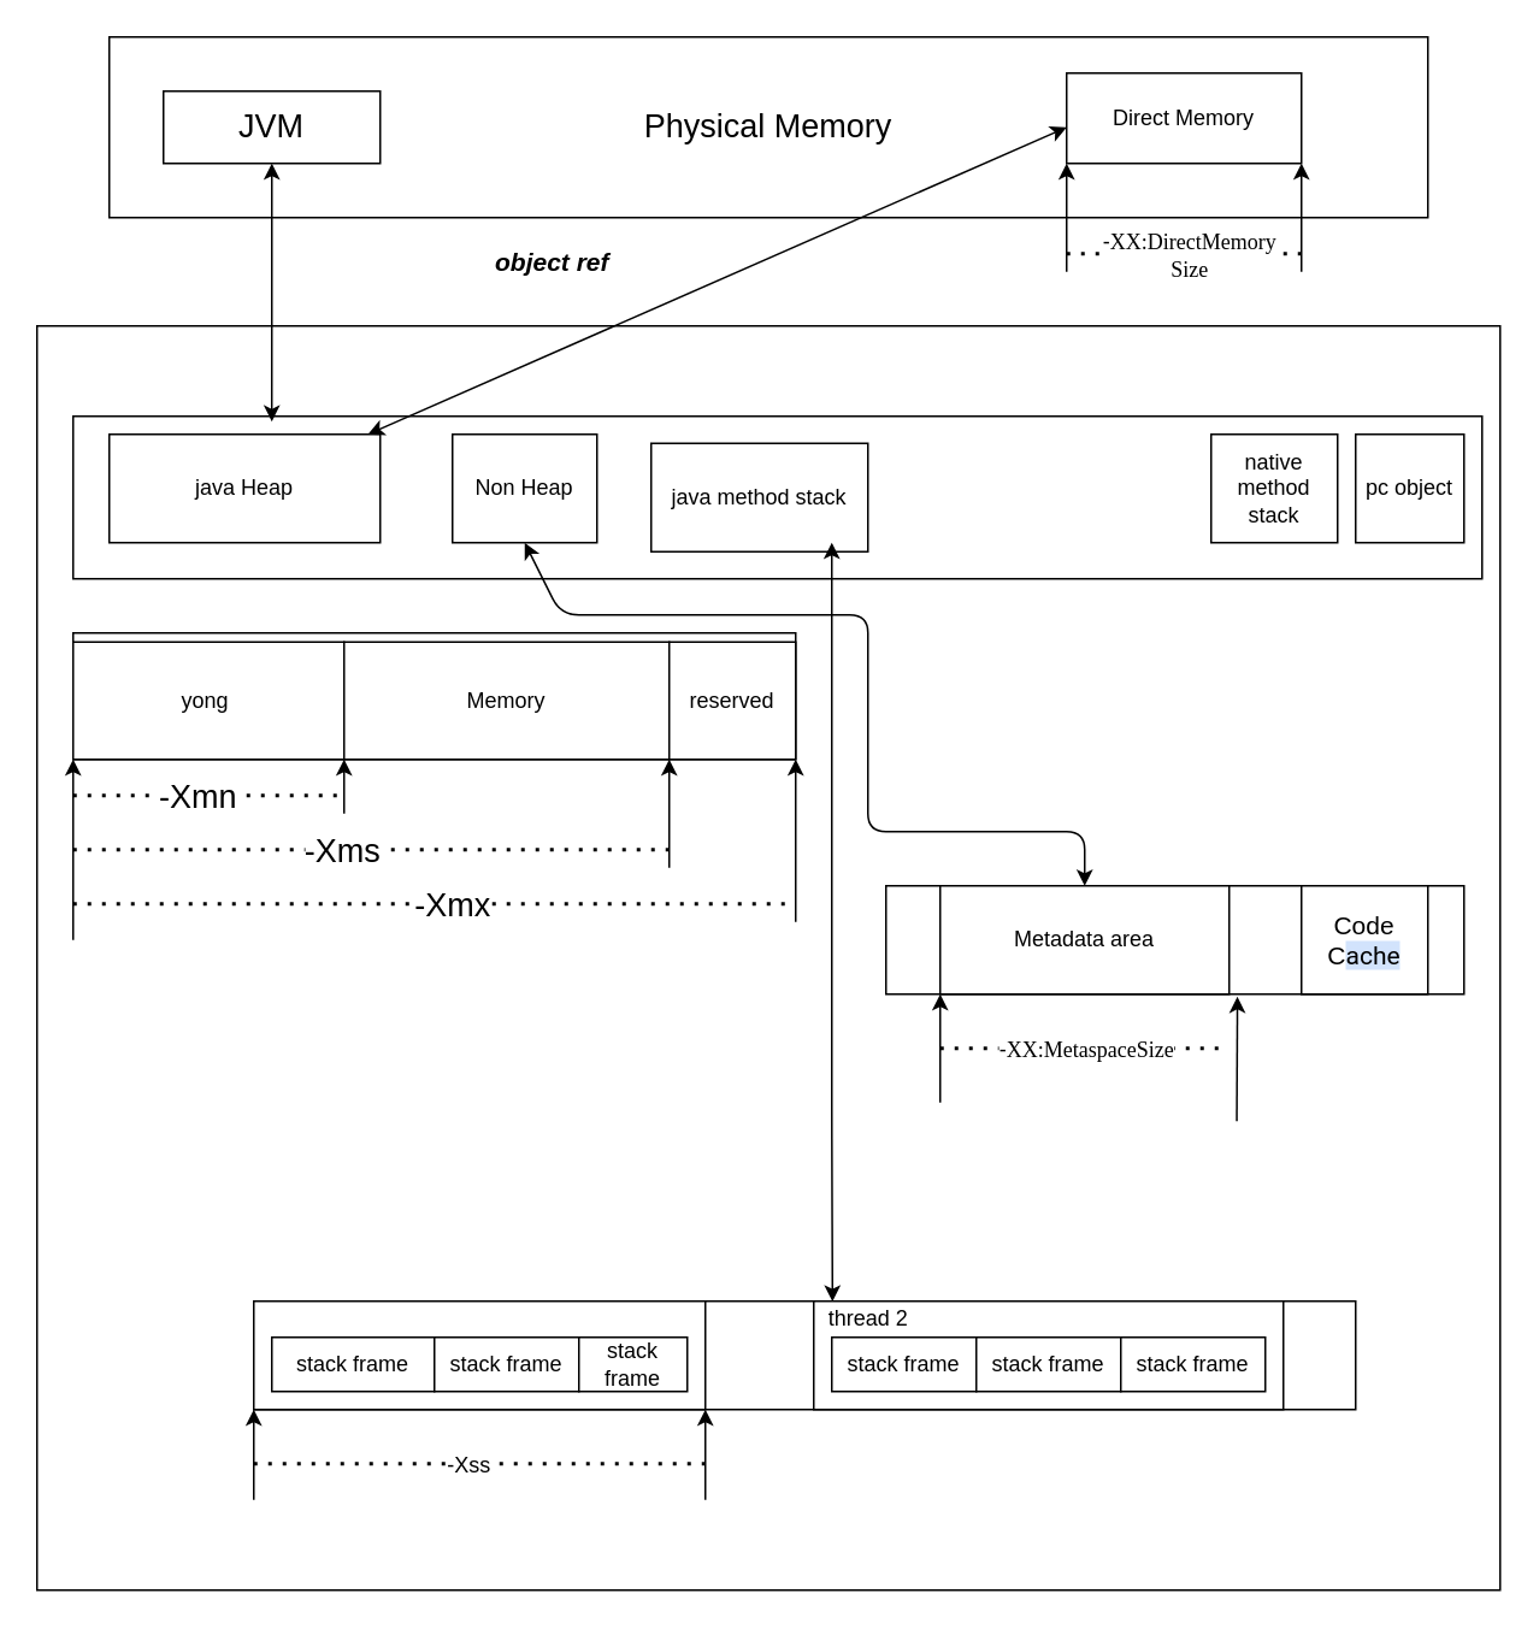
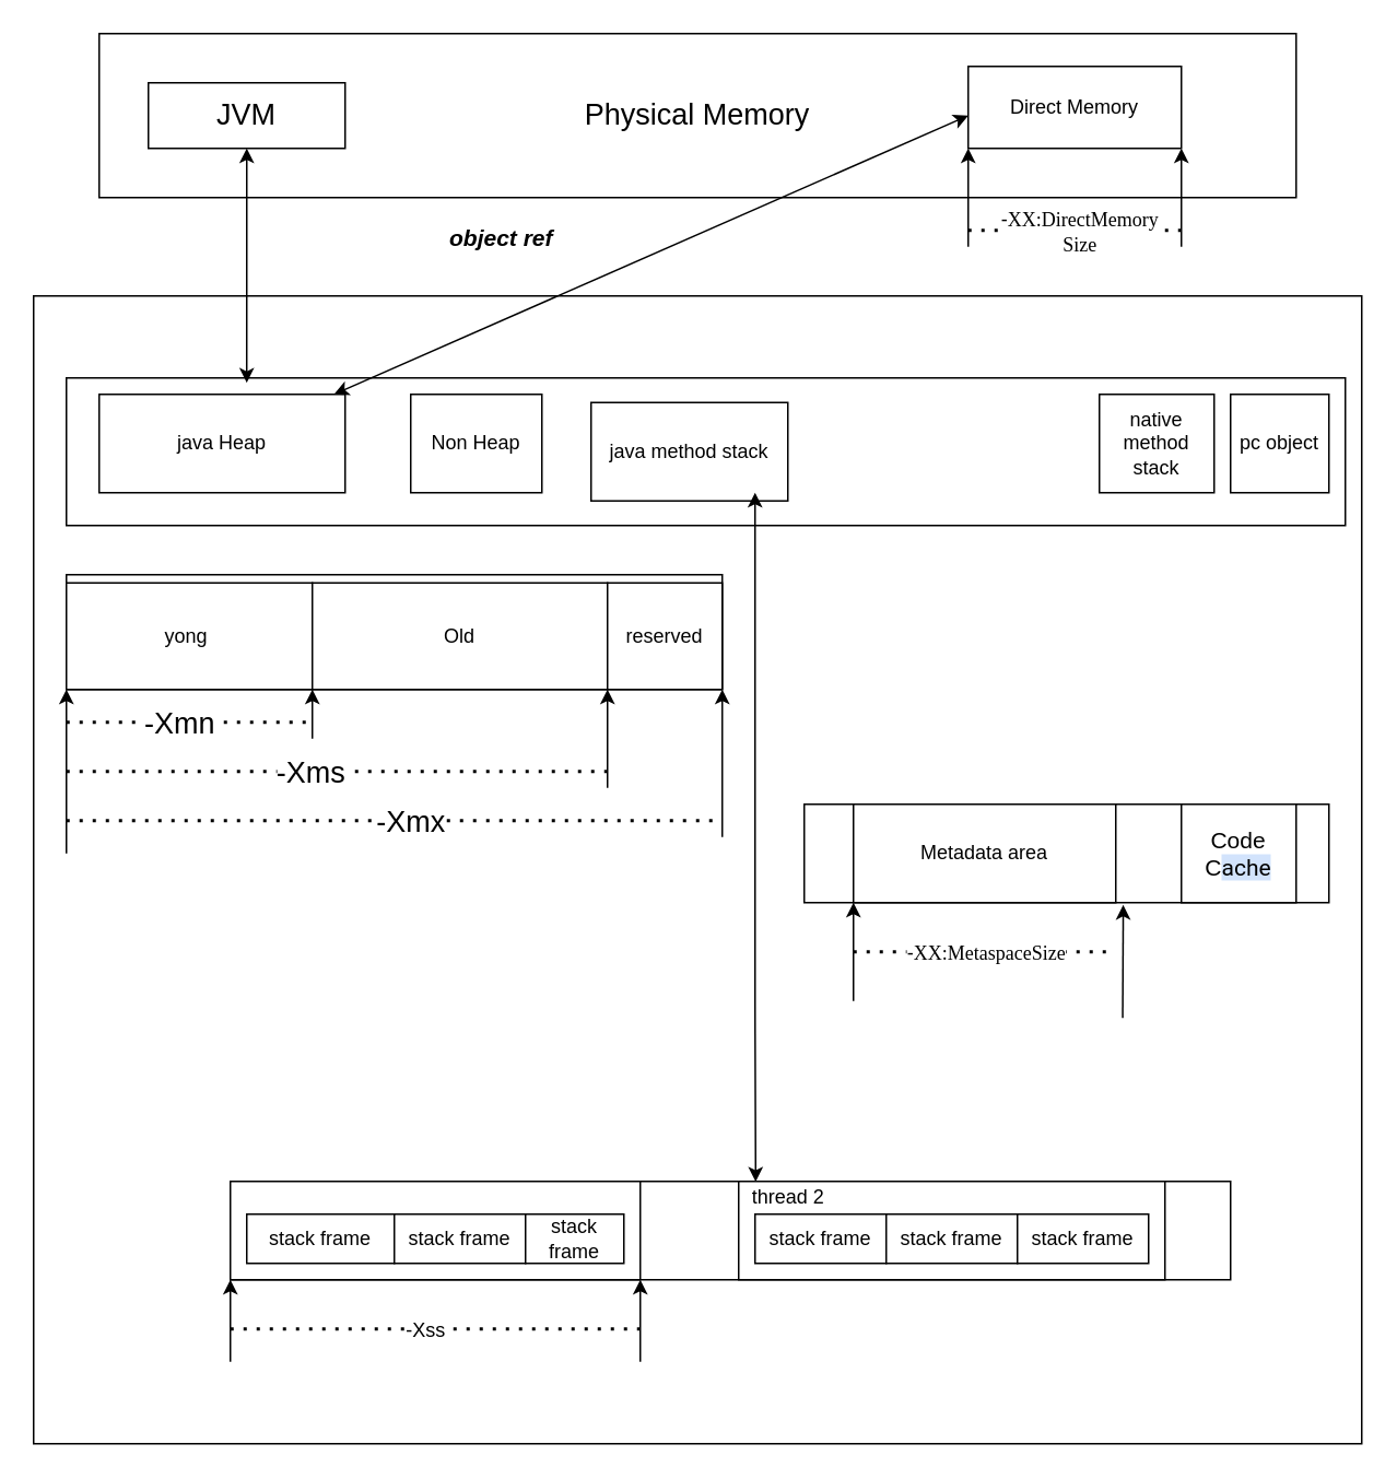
- <mxCell id="25" value="" style="endArrow=classic;startArrow=classic;html=1;entryX=0.5;entryY=1;entryDx=0;entryDy=0;exitX=0.5;exitY=0;exitDx=0;exitDy=0;" parent="1" source="26" target="7" edge="1"><mxGeometry width="50" height="50" relative="1" as="geometry"><mxPoint x="500" y="560" as="sourcePoint" /><mxPoint x="450" y="310" as="targetPoint" /><Array as="points"><mxPoint x="600" y="460" /><mxPoint x="480" y="460" /><mxPoint x="480" y="340" /><mxPoint x="410" y="340" /><mxPoint x="310" y="340" /></Array></mxGeometry></mxCell>
- <mxCell id="13" value="Memory" style="rounded=0;whiteSpace=wrap;html=1;" parent="1" vertex="1"><mxGeometry x="190" y="355" width="180" height="65" as="geometry" /></mxCell>
+ <mxCell id="13" value="Old" style="rounded=0;whiteSpace=wrap;html=1;" parent="1" vertex="1"><mxGeometry x="190" y="355" width="180" height="65" as="geometry" /></mxCell>
